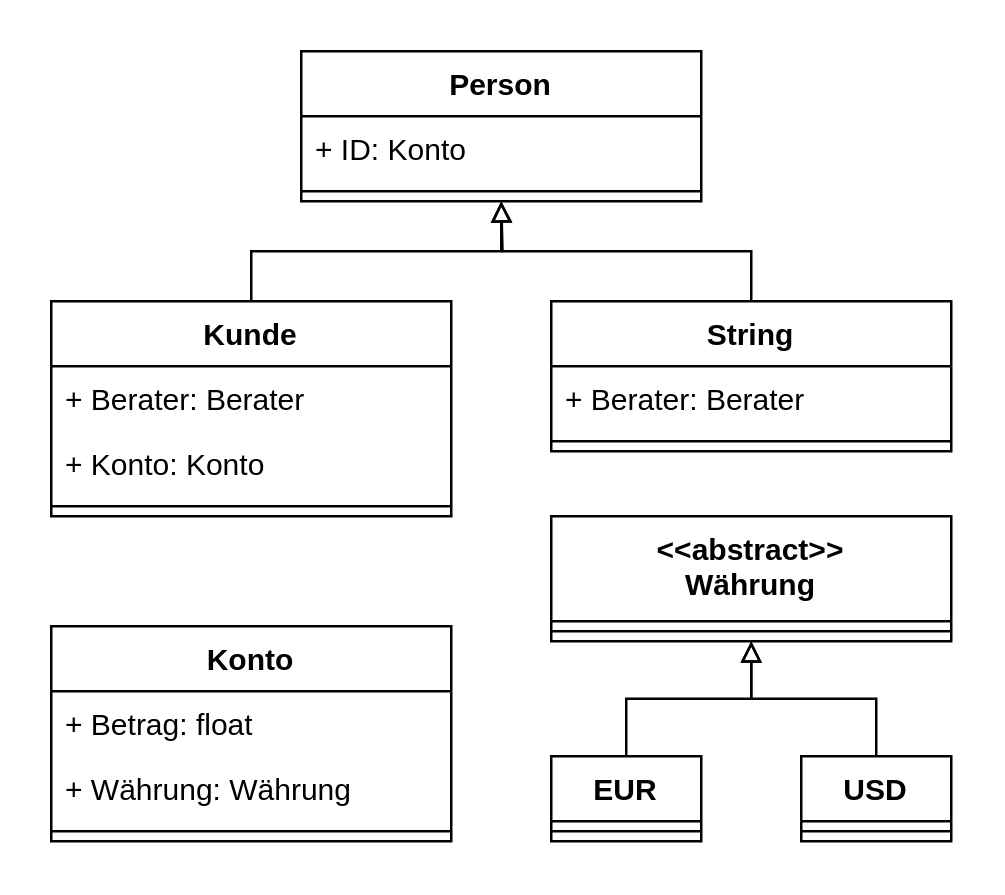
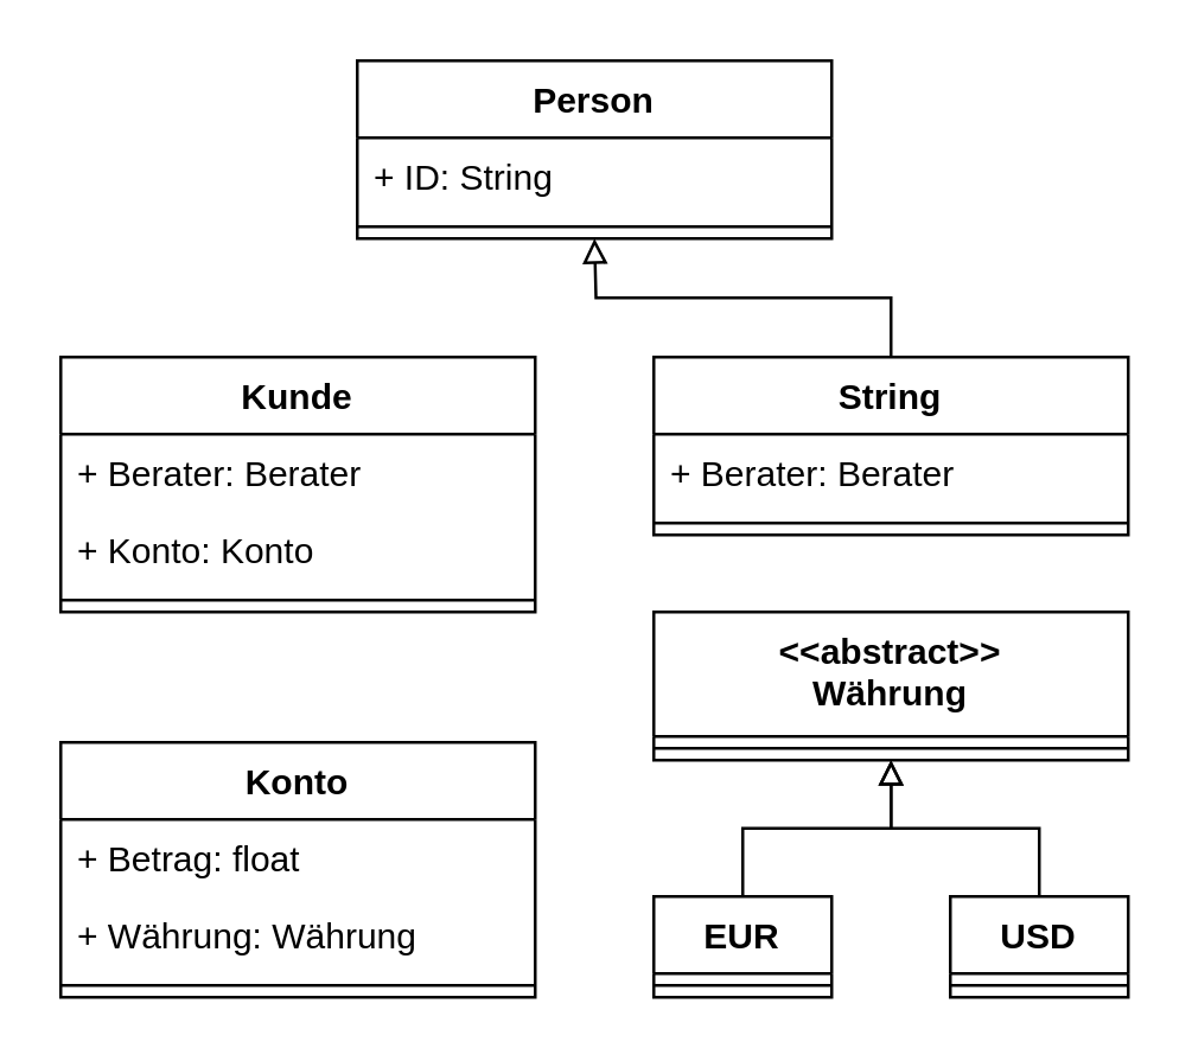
- <mxCell id="3" value="+ ID: Konto" style="text;strokeColor=none;fillColor=none;align=left;verticalAlign=top;spacingLeft=4;spacingRight=4;overflow=hidden;rotatable=0;points=[[0,0.5],[1,0.5]];portConstraint=eastwest;whiteSpace=wrap;html=1;" vertex="1" parent="2"><mxGeometry y="26" width="160" height="26" as="geometry" /></mxCell>
+ <mxCell id="3" value="+ ID: String" style="text;strokeColor=none;fillColor=none;align=left;verticalAlign=top;spacingLeft=4;spacingRight=4;overflow=hidden;rotatable=0;points=[[0,0.5],[1,0.5]];portConstraint=eastwest;whiteSpace=wrap;html=1;" vertex="1" parent="2"><mxGeometry y="26" width="160" height="26" as="geometry" /></mxCell>
- <mxCell id="5" style="edgeStyle=orthogonalEdgeStyle;rounded=0;orthogonalLoop=1;jettySize=auto;html=1;exitX=0.5;exitY=0;exitDx=0;exitDy=0;entryX=0.5;entryY=1;entryDx=0;entryDy=0;endArrow=block;endFill=0;" edge="1" parent="1" source="6" target="2"><mxGeometry relative="1" as="geometry" /></mxCell>
